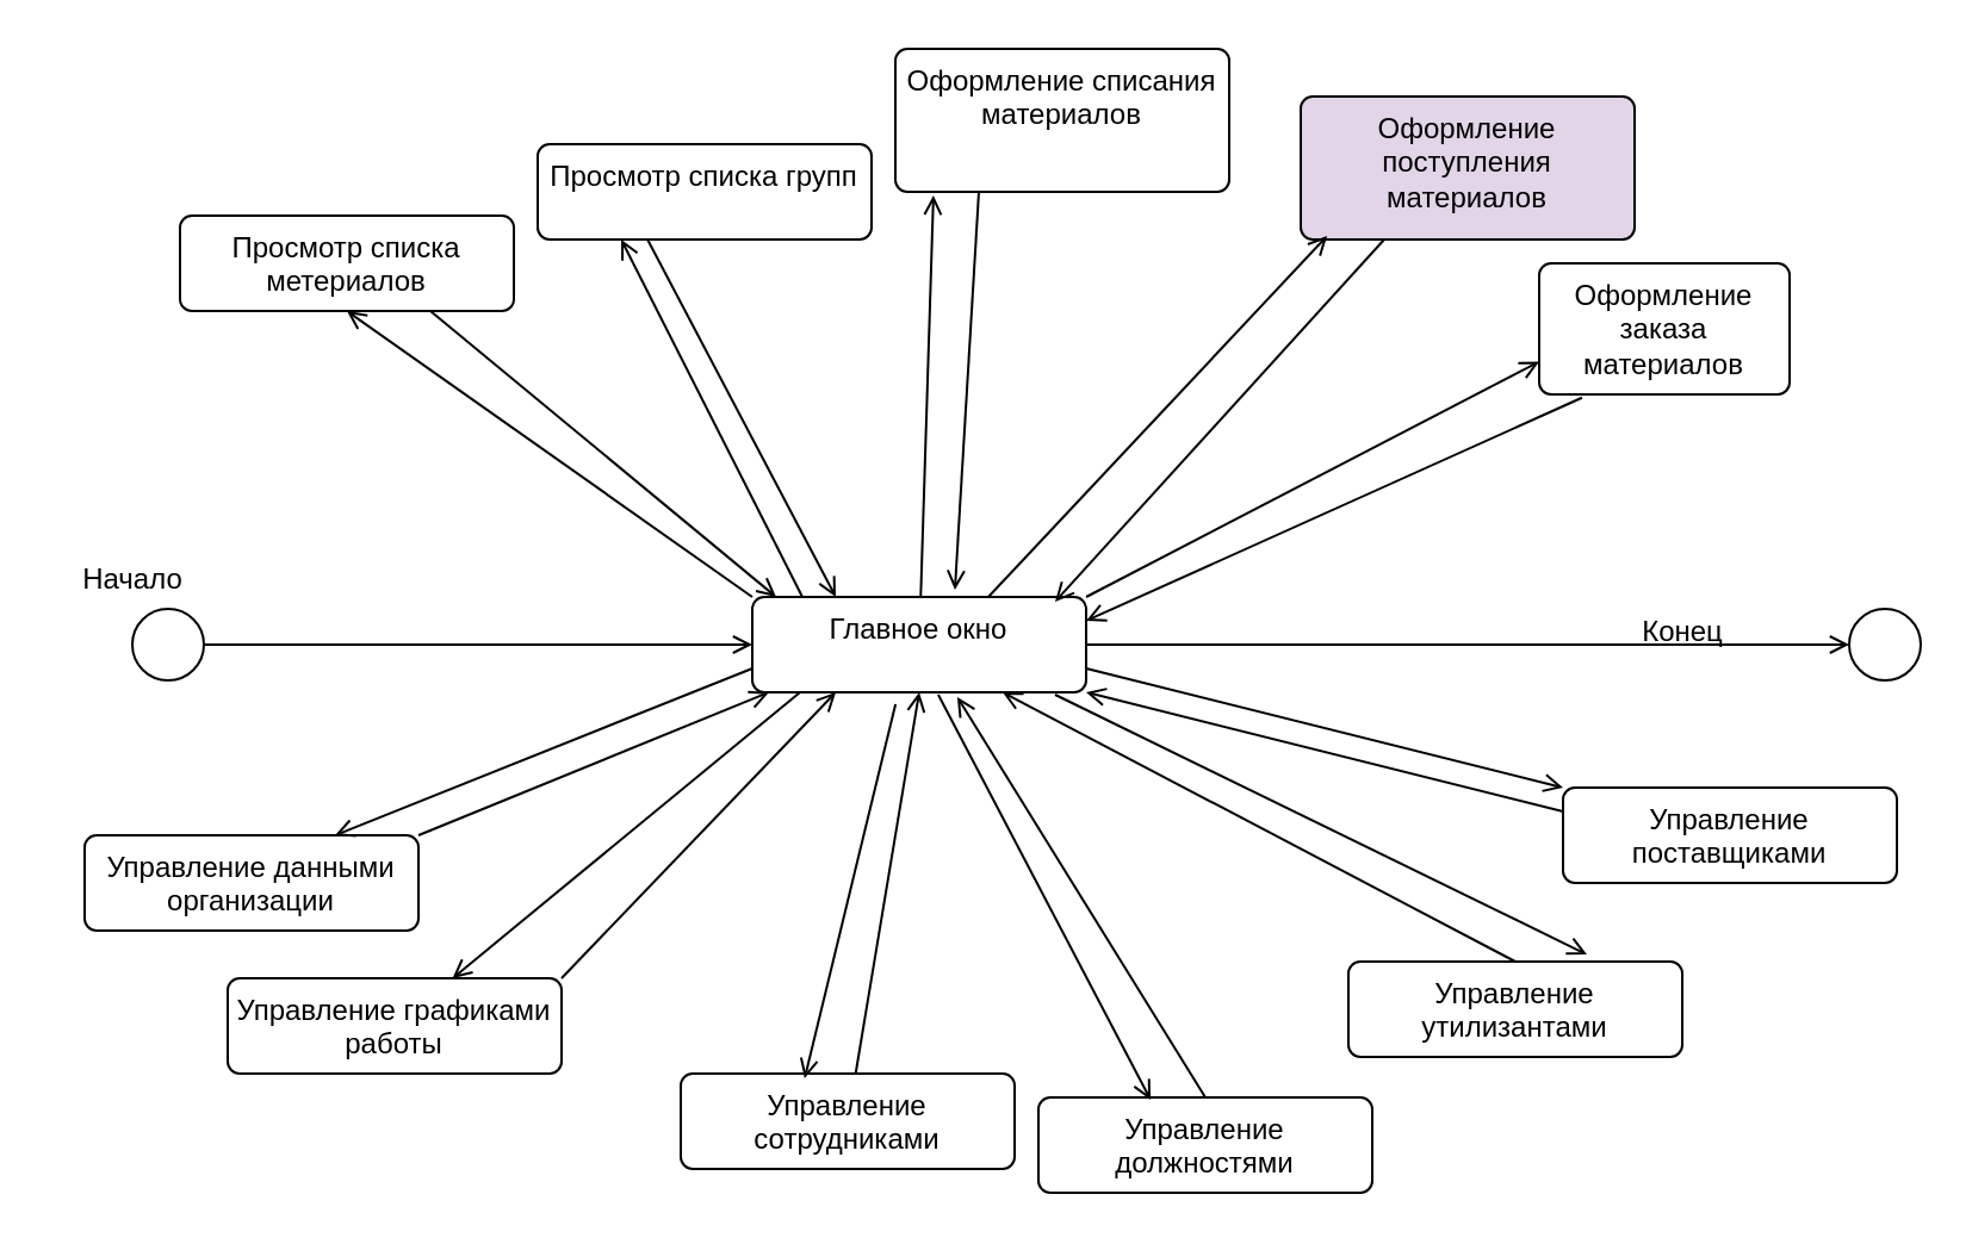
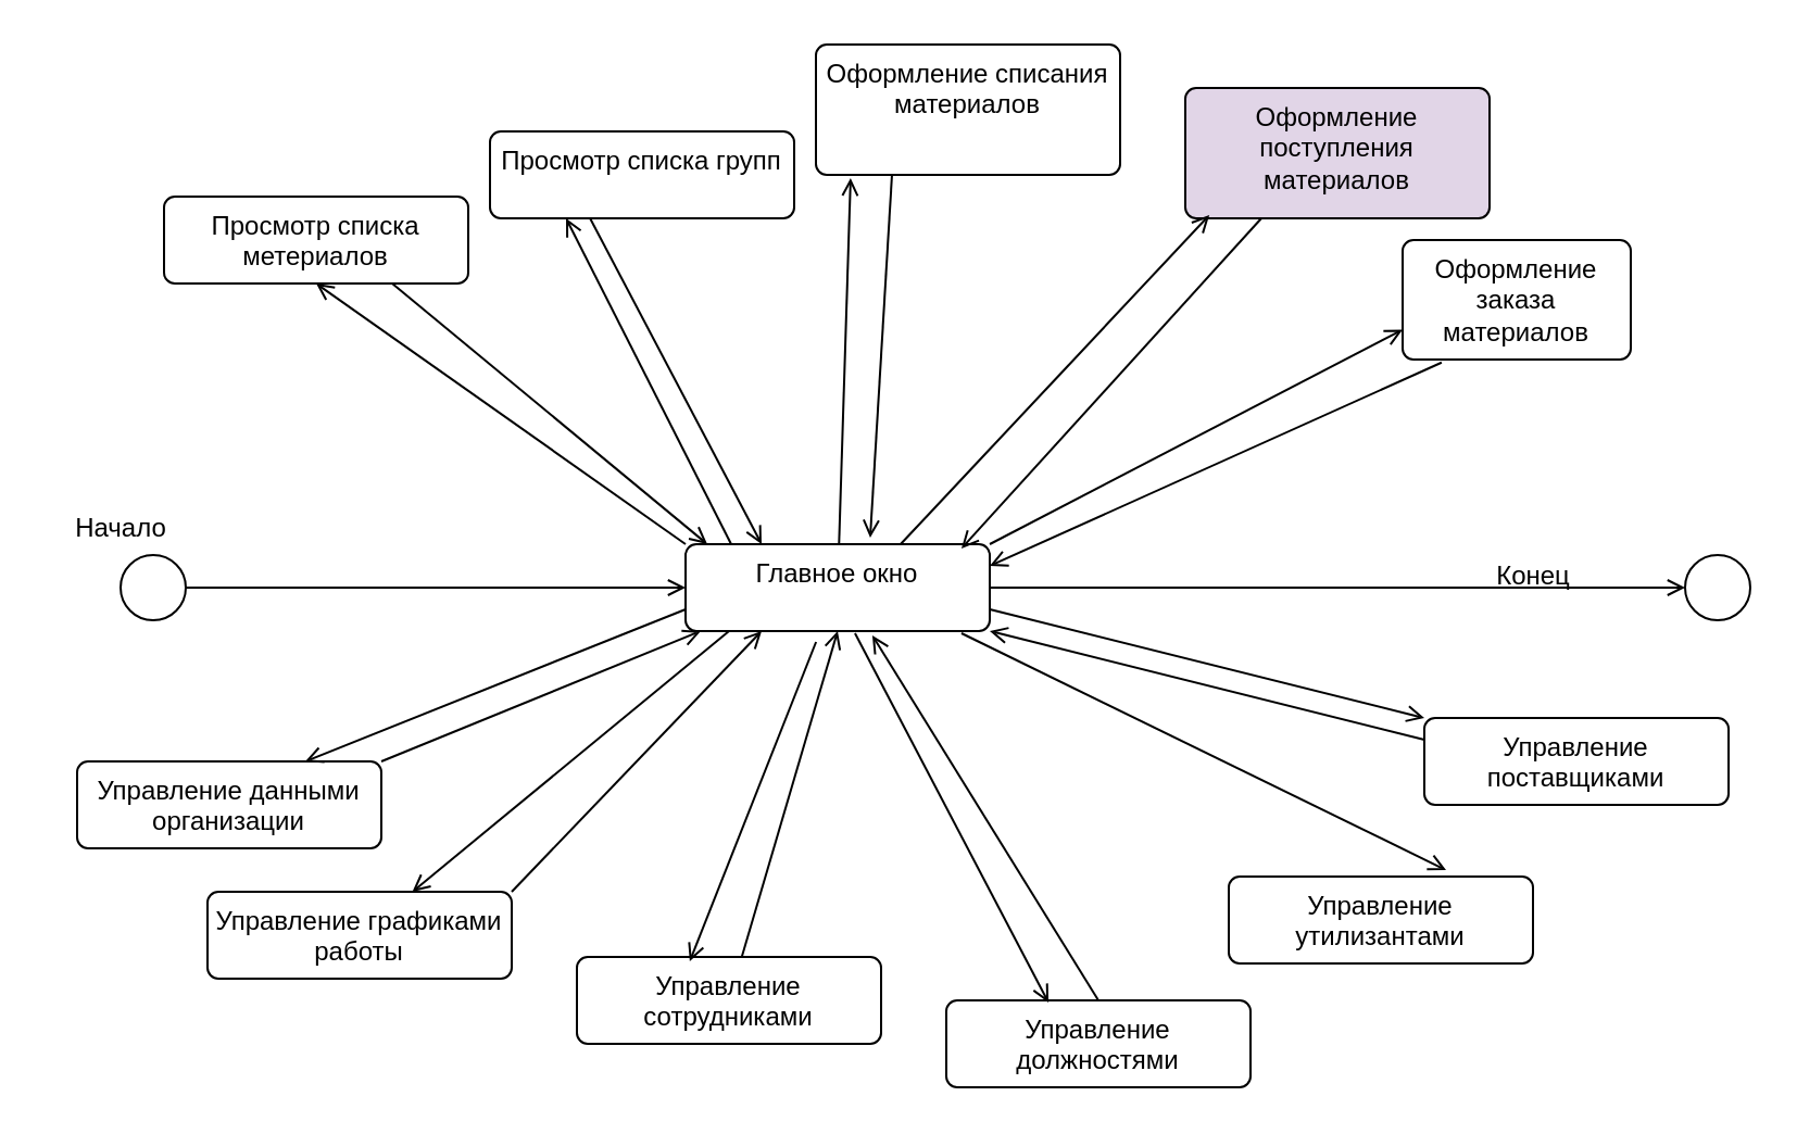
- <mxCell id="24" value="" style="endArrow=open;html=1;rounded=0;align=center;verticalAlign=top;endFill=0;labelBackgroundColor=none;endSize=6;entryX=0.75;entryY=1;entryDx=0;entryDy=0;exitX=0.5;exitY=0;exitDx=0;exitDy=0;" edge="1" parent="1" source="7" target="6"><mxGeometry relative="1" as="geometry"><mxPoint x="465" y="300" as="targetPoint" /><mxPoint x="665" y="350" as="sourcePoint" /><Array as="points" /></mxGeometry></mxCell>
- <mxCell id="15" value="Управление сотрудниками" style="html=1;align=center;verticalAlign=top;rounded=1;absoluteArcSize=1;arcSize=10;dashed=0;whiteSpace=wrap;" vertex="1" parent="1"><mxGeometry x="285" y="450" width="140" height="40" as="geometry" /></mxCell>
+ <mxCell id="15" value="Управление сотрудниками" style="html=1;align=center;verticalAlign=top;rounded=1;absoluteArcSize=1;arcSize=10;dashed=0;whiteSpace=wrap;" vertex="1" parent="1"><mxGeometry x="265" y="440" width="140" height="40" as="geometry" /></mxCell>
